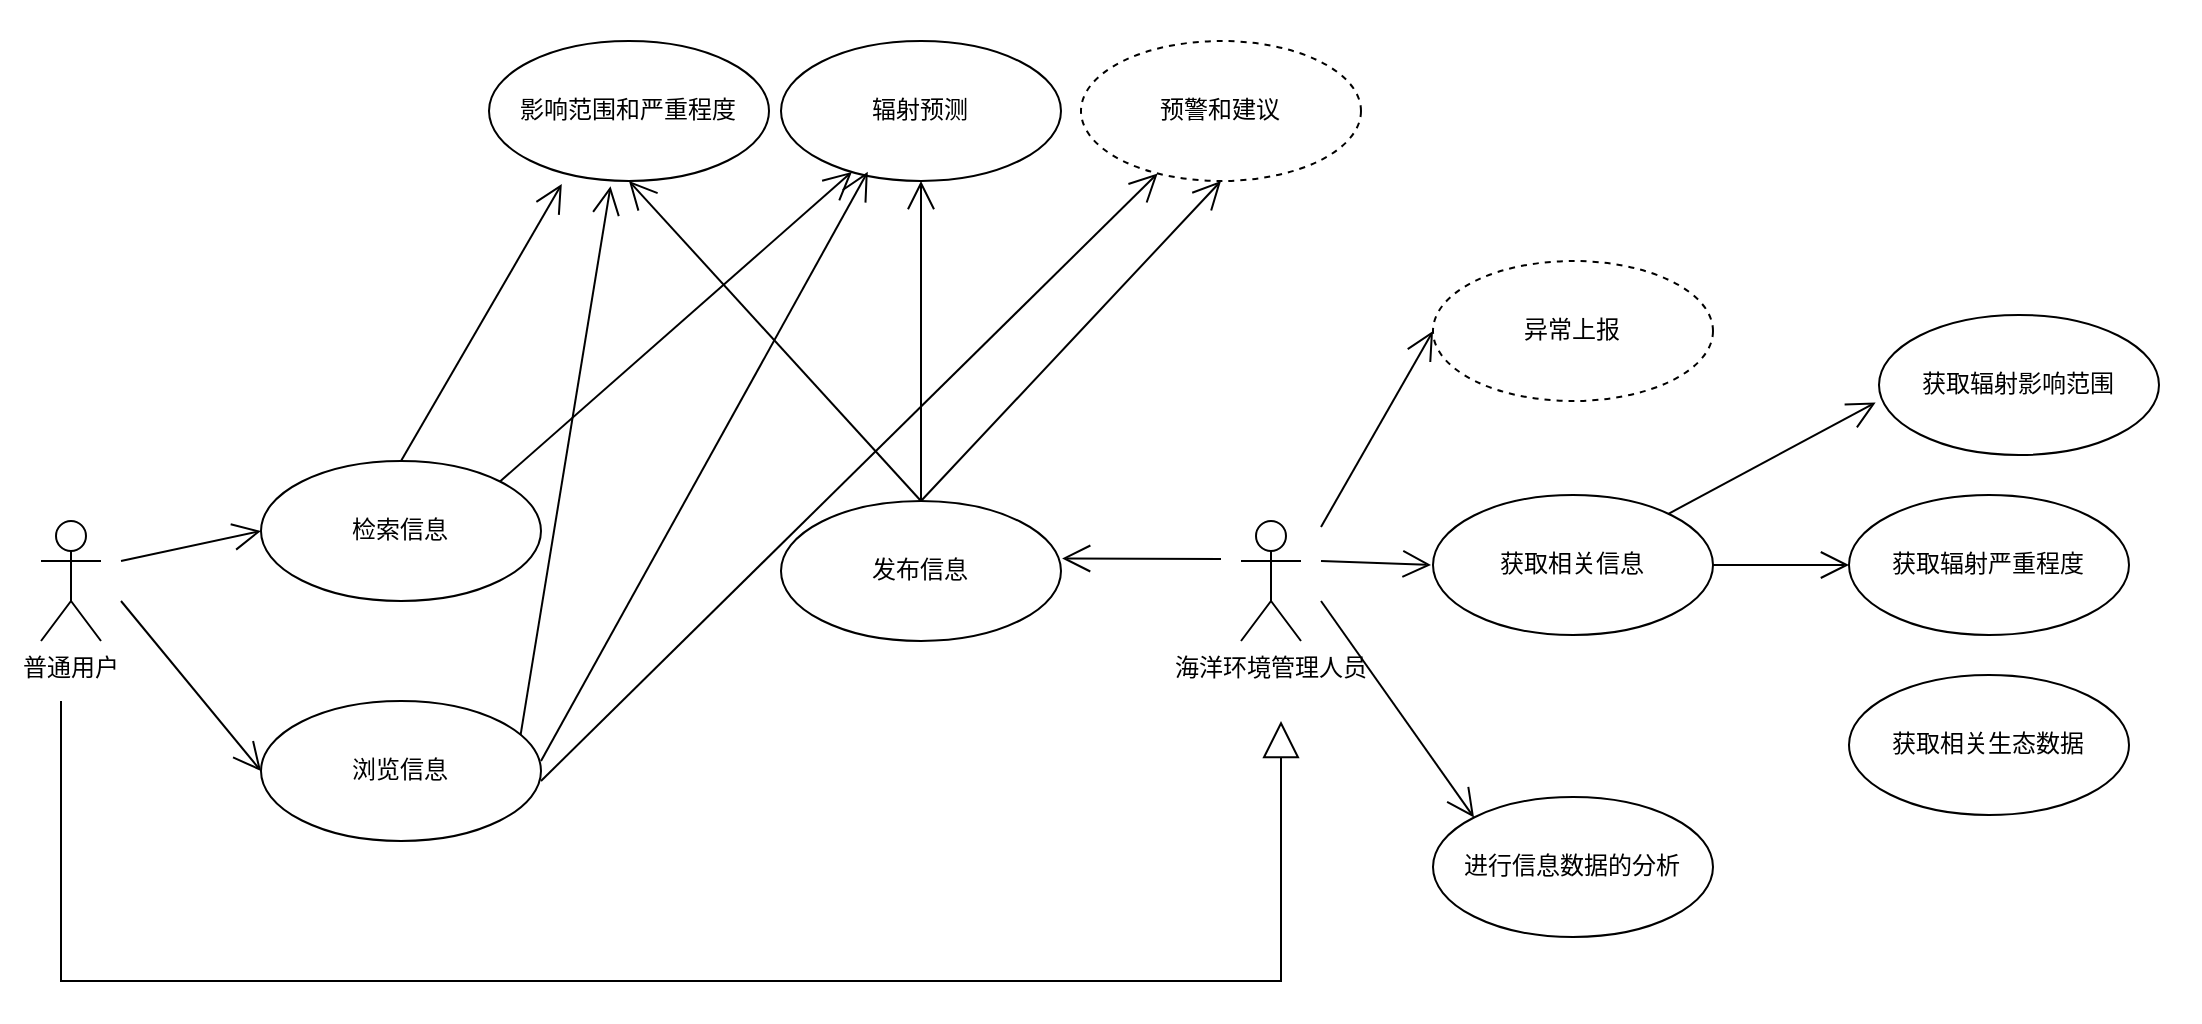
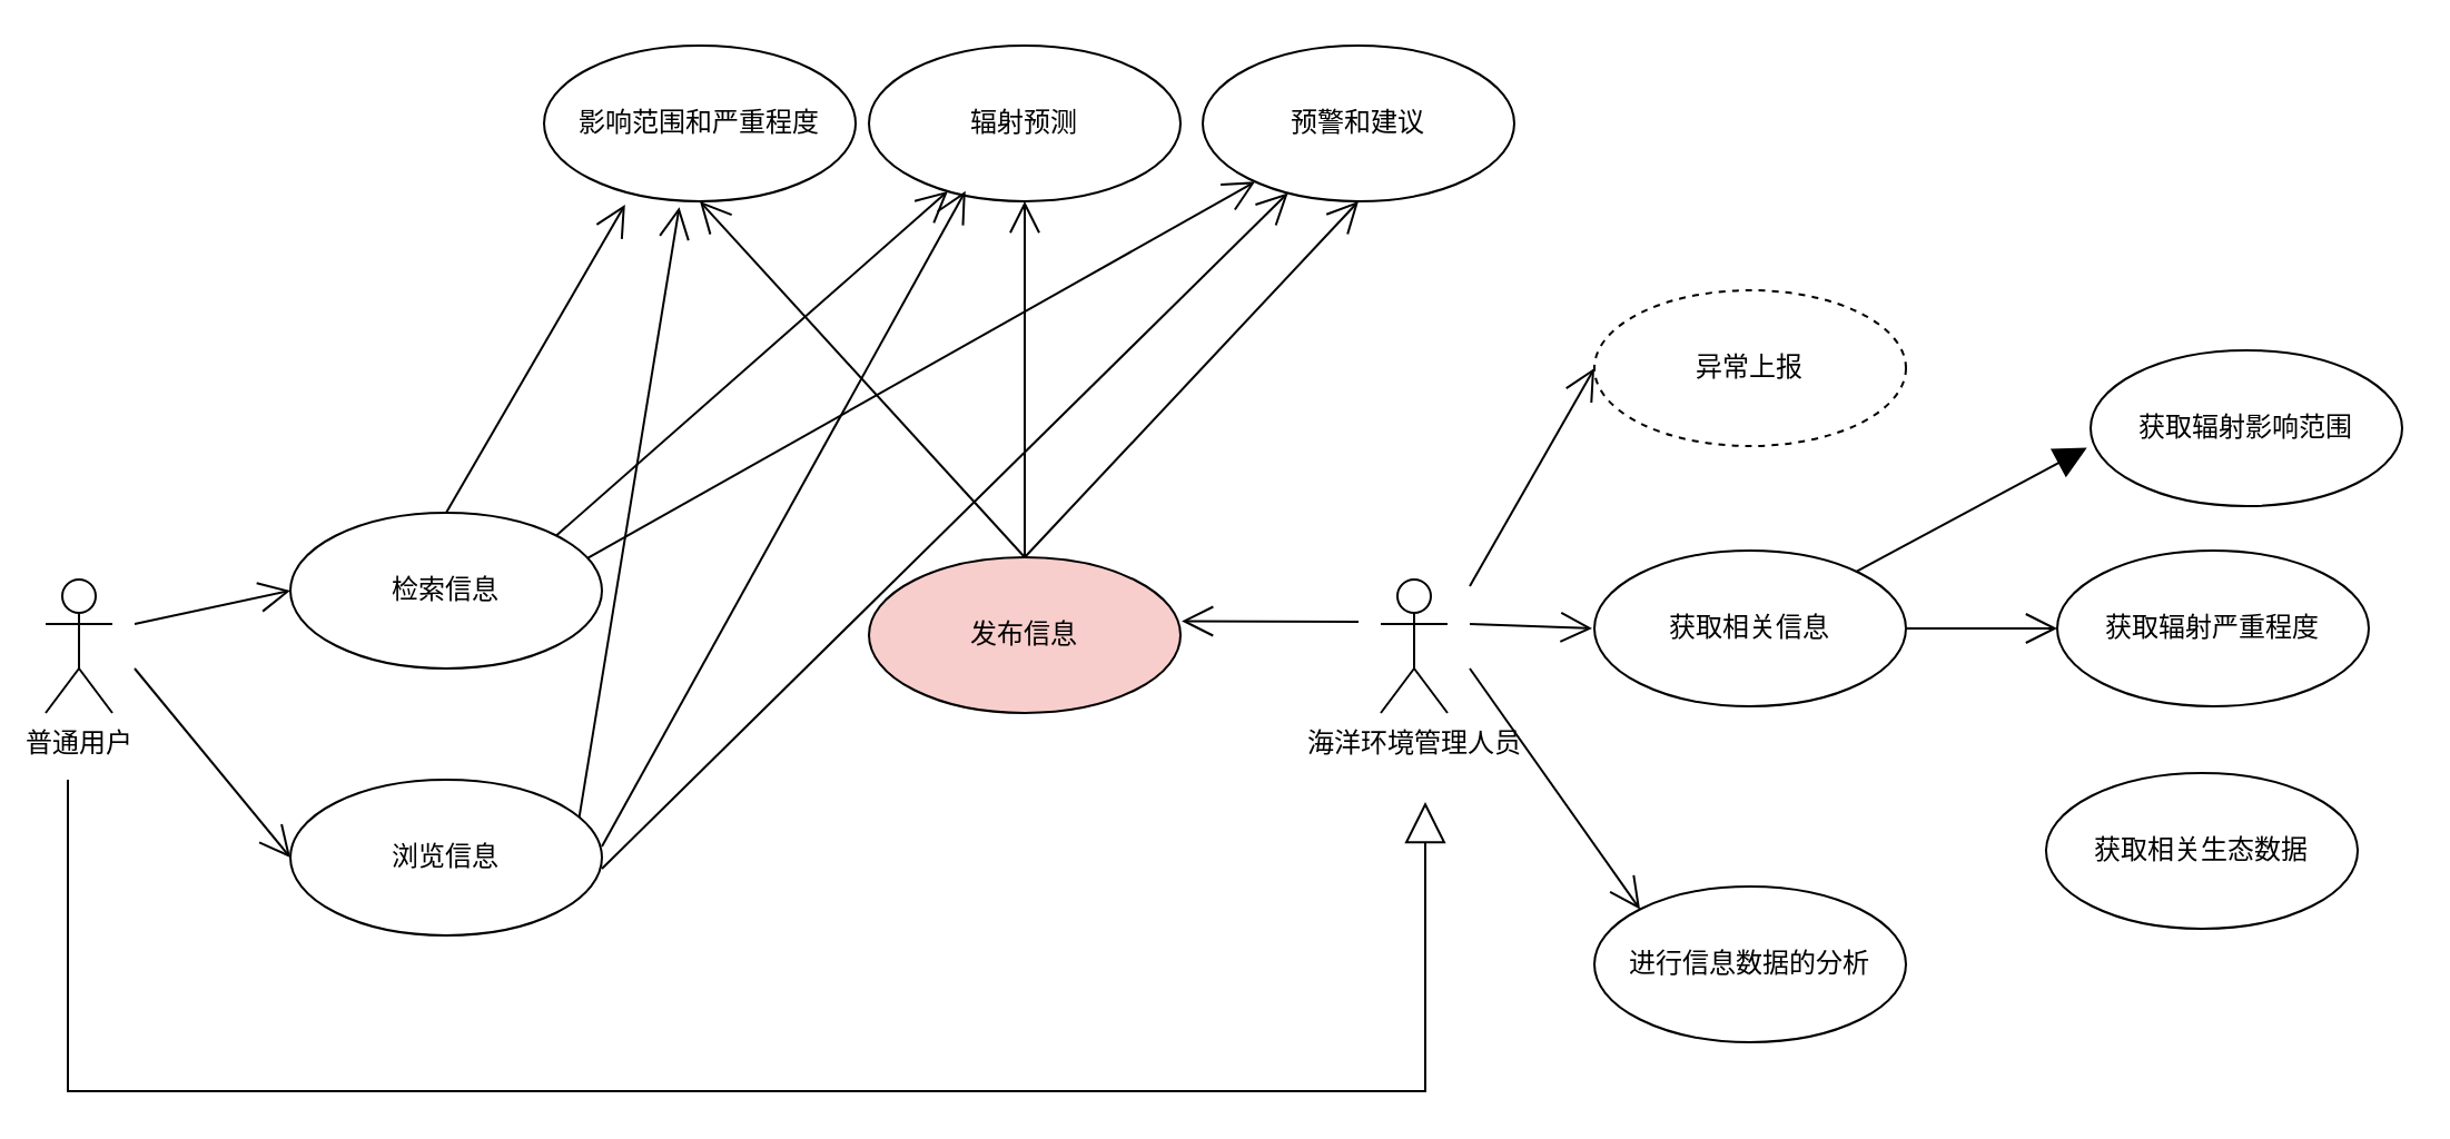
- <mxCell id="15" value="预警和建议" style="ellipse;whiteSpace=wrap;html=1;dashed=1;" parent="1" vertex="1"><mxGeometry x="540" y="20" width="140" height="70" as="geometry" /></mxCell>
+ <mxCell id="15" value="预警和建议" style="ellipse;whiteSpace=wrap;html=1;" parent="1" vertex="1"><mxGeometry x="540" y="20" width="140" height="70" as="geometry" /></mxCell>
+ <mxCell id="29" value="" style="endArrow=open;endFill=1;endSize=12;html=1;rounded=0;exitX=0.955;exitY=0.291;exitDx=0;exitDy=0;exitPerimeter=0;" parent="1" source="23" target="15" edge="1"><mxGeometry width="160" relative="1" as="geometry"><mxPoint x="260" y="250" as="sourcePoint" /><mxPoint x="420" y="250" as="targetPoint" /></mxGeometry></mxCell>
- <mxCell id="11" value="" style="endArrow=open;endFill=1;endSize=12;html=1;rounded=0;entryX=-0.012;entryY=0.625;entryDx=0;entryDy=0;entryPerimeter=0;" parent="1" source="5" target="6" edge="1"><mxGeometry width="160" relative="1" as="geometry"><mxPoint x="920" y="285" as="sourcePoint" /><mxPoint x="1080" y="285" as="targetPoint" /></mxGeometry></mxCell>
+ <mxCell id="11" value="" style="endArrow=block;endFill=1;endSize=12;html=1;rounded=0;entryX=-0.012;entryY=0.625;entryDx=0;entryDy=0;entryPerimeter=0;" parent="1" source="5" target="6" edge="1"><mxGeometry width="160" relative="1" as="geometry"><mxPoint x="920" y="285" as="sourcePoint" /><mxPoint x="1080" y="285" as="targetPoint" /></mxGeometry></mxCell>
- <mxCell id="9" value="发布信息" style="ellipse;whiteSpace=wrap;html=1;" parent="1" vertex="1"><mxGeometry x="390" y="250" width="140" height="70" as="geometry" /></mxCell>
+ <mxCell id="9" value="发布信息" style="ellipse;whiteSpace=wrap;html=1;fillColor=#f8cecc;" parent="1" vertex="1"><mxGeometry x="390" y="250" width="140" height="70" as="geometry" /></mxCell>
- <mxCell id="8" value="获取相关生态数据" style="ellipse;whiteSpace=wrap;html=1;" parent="1" vertex="1"><mxGeometry x="924" y="337" width="140" height="70" as="geometry" /></mxCell>
+ <mxCell id="8" value="获取相关生态数据" style="ellipse;whiteSpace=wrap;html=1;" parent="1" vertex="1"><mxGeometry x="919" y="347" width="140" height="70" as="geometry" /></mxCell>
